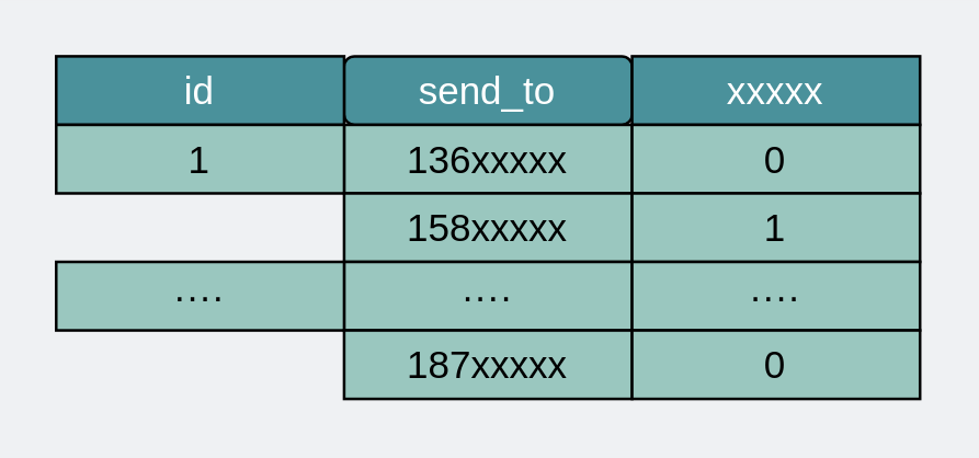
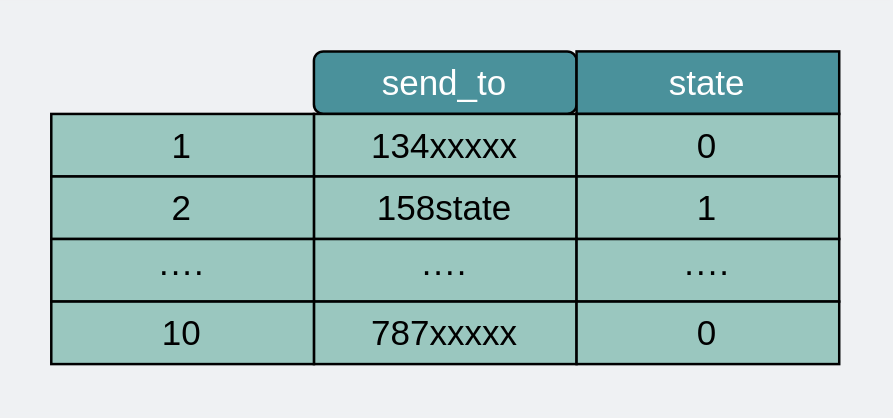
- <mxCell id="4" value="id" style="rounded=0;whiteSpace=wrap;html=1;fillColor=#4A919B;gradientColor=none;fontSize=14;fontColor=#FFFFFF;" parent="1" vertex="1"><mxGeometry x="20" y="20" width="105" height="25" as="geometry" /></mxCell>
- <mxCell id="3" value="xxxxx" style="rounded=0;whiteSpace=wrap;html=1;fillColor=#4A919B;gradientColor=none;fontSize=14;fontColor=#FFFFFF;" parent="1" vertex="1"><mxGeometry x="230" y="20" width="105" height="25" as="geometry" /></mxCell>
+ <mxCell id="3" value="state" style="rounded=0;whiteSpace=wrap;html=1;fillColor=#4A919B;gradientColor=none;fontSize=14;fontColor=#FFFFFF;" parent="1" vertex="1"><mxGeometry x="230" y="20" width="105" height="25" as="geometry" /></mxCell>
- <mxCell id="5" value="136xxxxx" style="rounded=0;whiteSpace=wrap;html=1;fillColor=#9AC7BF;gradientColor=none;fontSize=14;fontColor=#000000;" parent="1" vertex="1"><mxGeometry x="125" y="45" width="105" height="25" as="geometry" /></mxCell>
+ <mxCell id="5" value="134xxxxx" style="rounded=0;whiteSpace=wrap;html=1;fillColor=#9AC7BF;gradientColor=none;fontSize=14;fontColor=#000000;" parent="1" vertex="1"><mxGeometry x="125" y="45" width="105" height="25" as="geometry" /></mxCell>
+ <mxCell id="10" value="2" style="rounded=0;whiteSpace=wrap;html=1;fillColor=#9AC7BF;gradientColor=none;fontSize=14;fontColor=#000000;" parent="1" vertex="1"><mxGeometry x="20" y="70" width="105" height="25" as="geometry" /></mxCell>
- <mxCell id="8" value="158xxxxx" style="rounded=0;whiteSpace=wrap;html=1;fillColor=#9AC7BF;gradientColor=none;fontSize=14;fontColor=#000000;" parent="1" vertex="1"><mxGeometry x="125" y="70" width="105" height="25" as="geometry" /></mxCell>
+ <mxCell id="8" value="158state" style="rounded=0;whiteSpace=wrap;html=1;fillColor=#9AC7BF;gradientColor=none;fontSize=14;fontColor=#000000;" parent="1" vertex="1"><mxGeometry x="125" y="70" width="105" height="25" as="geometry" /></mxCell>
+ <mxCell id="16" value="10" style="rounded=0;whiteSpace=wrap;html=1;fillColor=#9AC7BF;gradientColor=none;fontSize=14;fontColor=#000000;" parent="1" vertex="1"><mxGeometry x="20" y="120" width="105" height="25" as="geometry" /></mxCell>
- <mxCell id="14" value="187xxxxx" style="rounded=0;whiteSpace=wrap;html=1;fillColor=#9AC7BF;gradientColor=none;fontSize=14;fontColor=#000000;" parent="1" vertex="1"><mxGeometry x="125" y="120" width="105" height="25" as="geometry" /></mxCell>
+ <mxCell id="14" value="787xxxxx" style="rounded=0;whiteSpace=wrap;html=1;fillColor=#9AC7BF;gradientColor=none;fontSize=14;fontColor=#000000;" parent="1" vertex="1"><mxGeometry x="125" y="120" width="105" height="25" as="geometry" /></mxCell>
